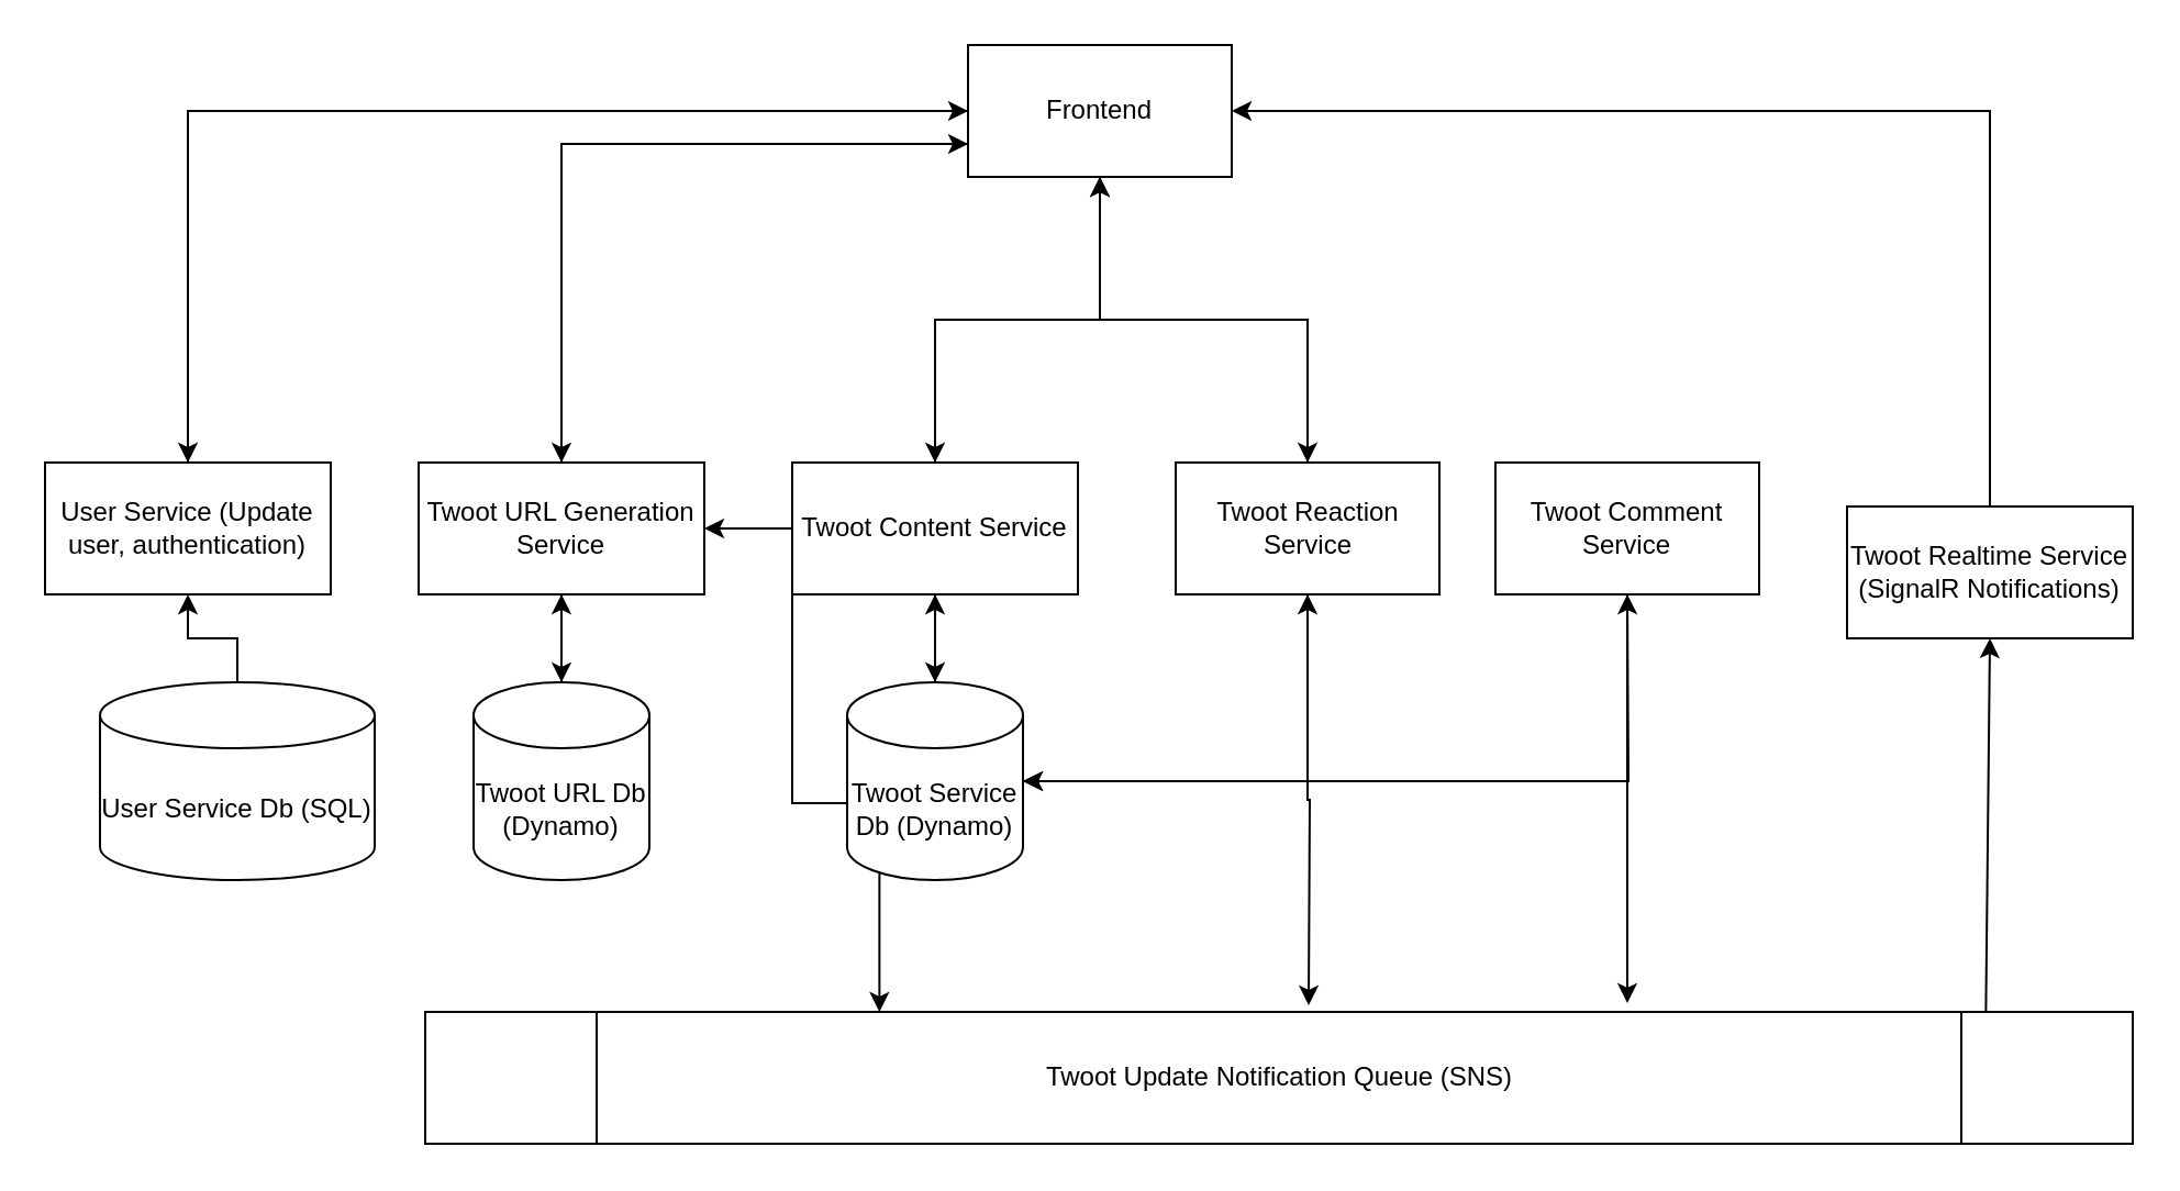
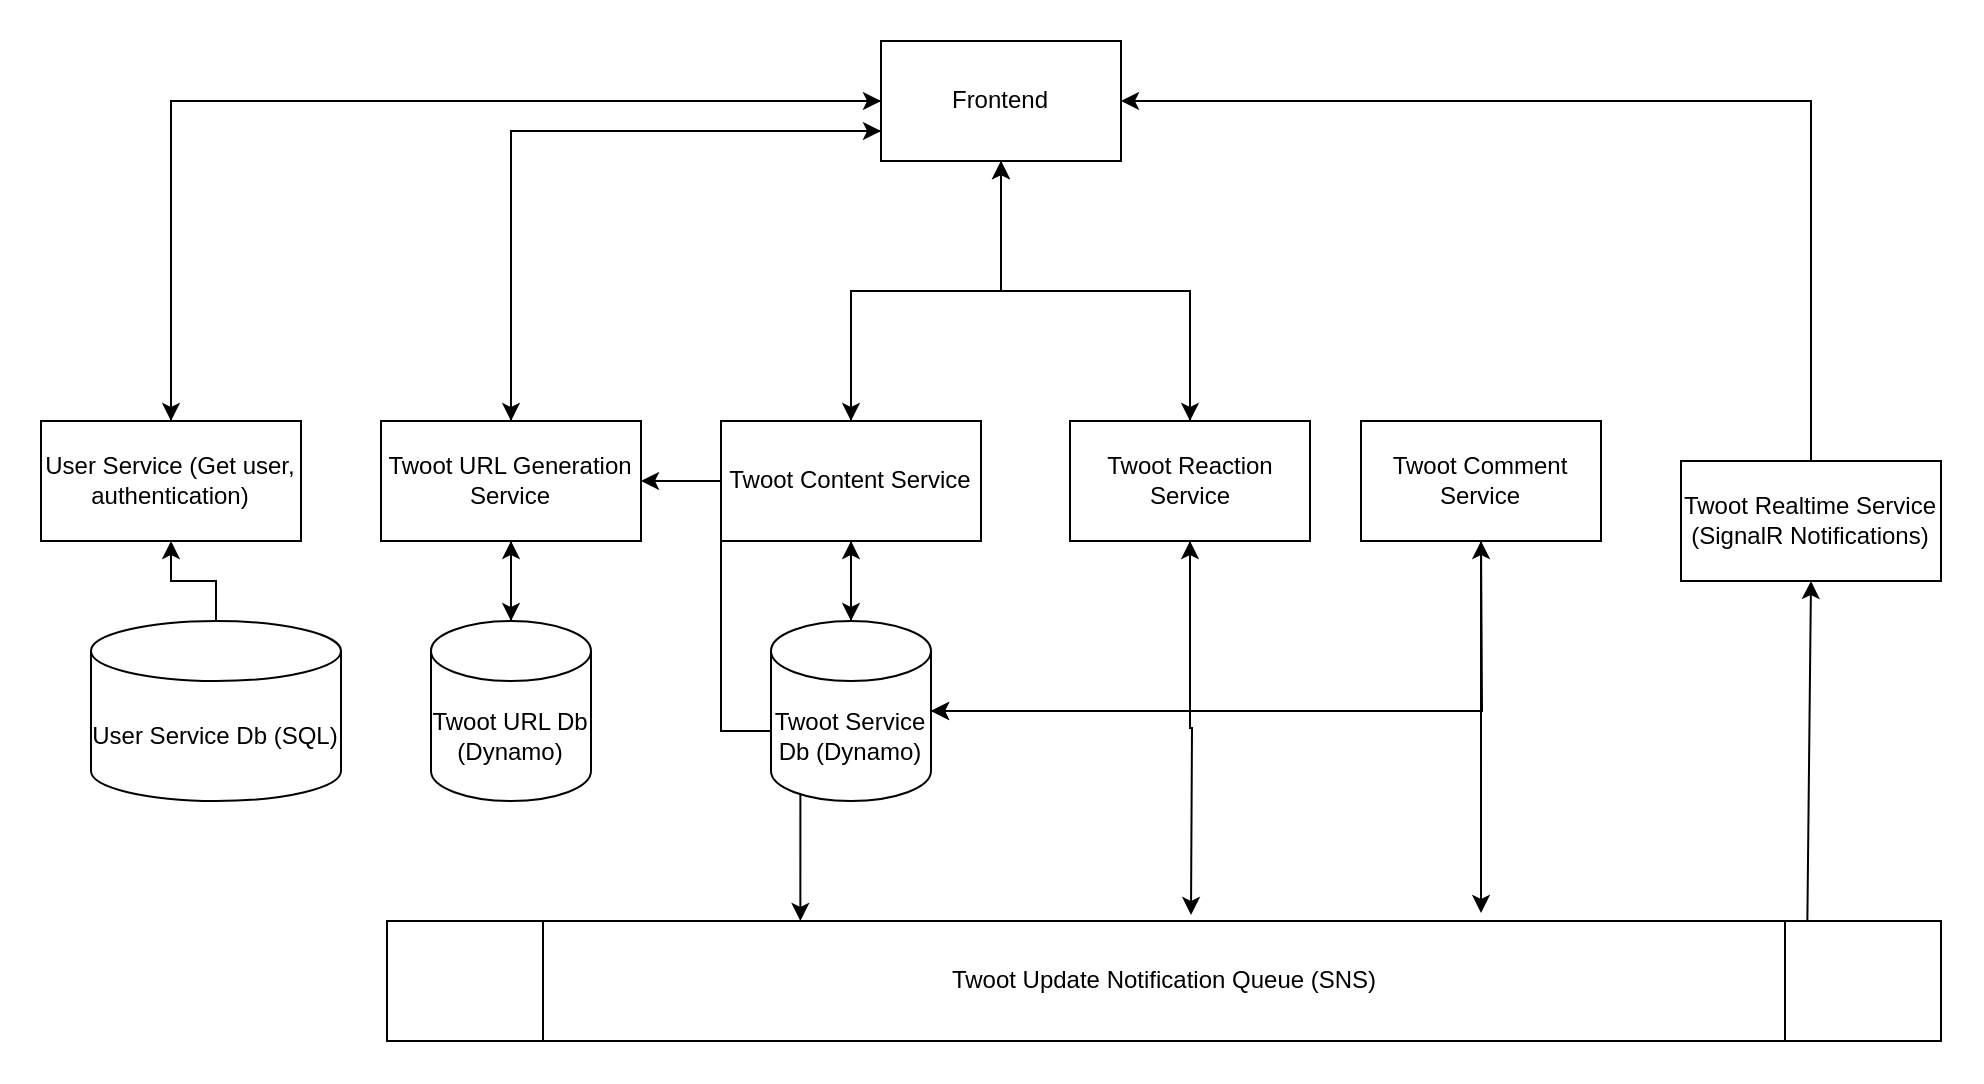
- <mxCell id="3" value="User Service (Update user, authentication)" style="rounded=0;whiteSpace=wrap;html=1;" parent="1" vertex="1"><mxGeometry x="20" y="210" width="130" height="60" as="geometry" /></mxCell>
+ <mxCell id="3" value="User Service (Get user, authentication)" style="rounded=0;whiteSpace=wrap;html=1;" parent="1" vertex="1"><mxGeometry x="20" y="210" width="130" height="60" as="geometry" /></mxCell>
